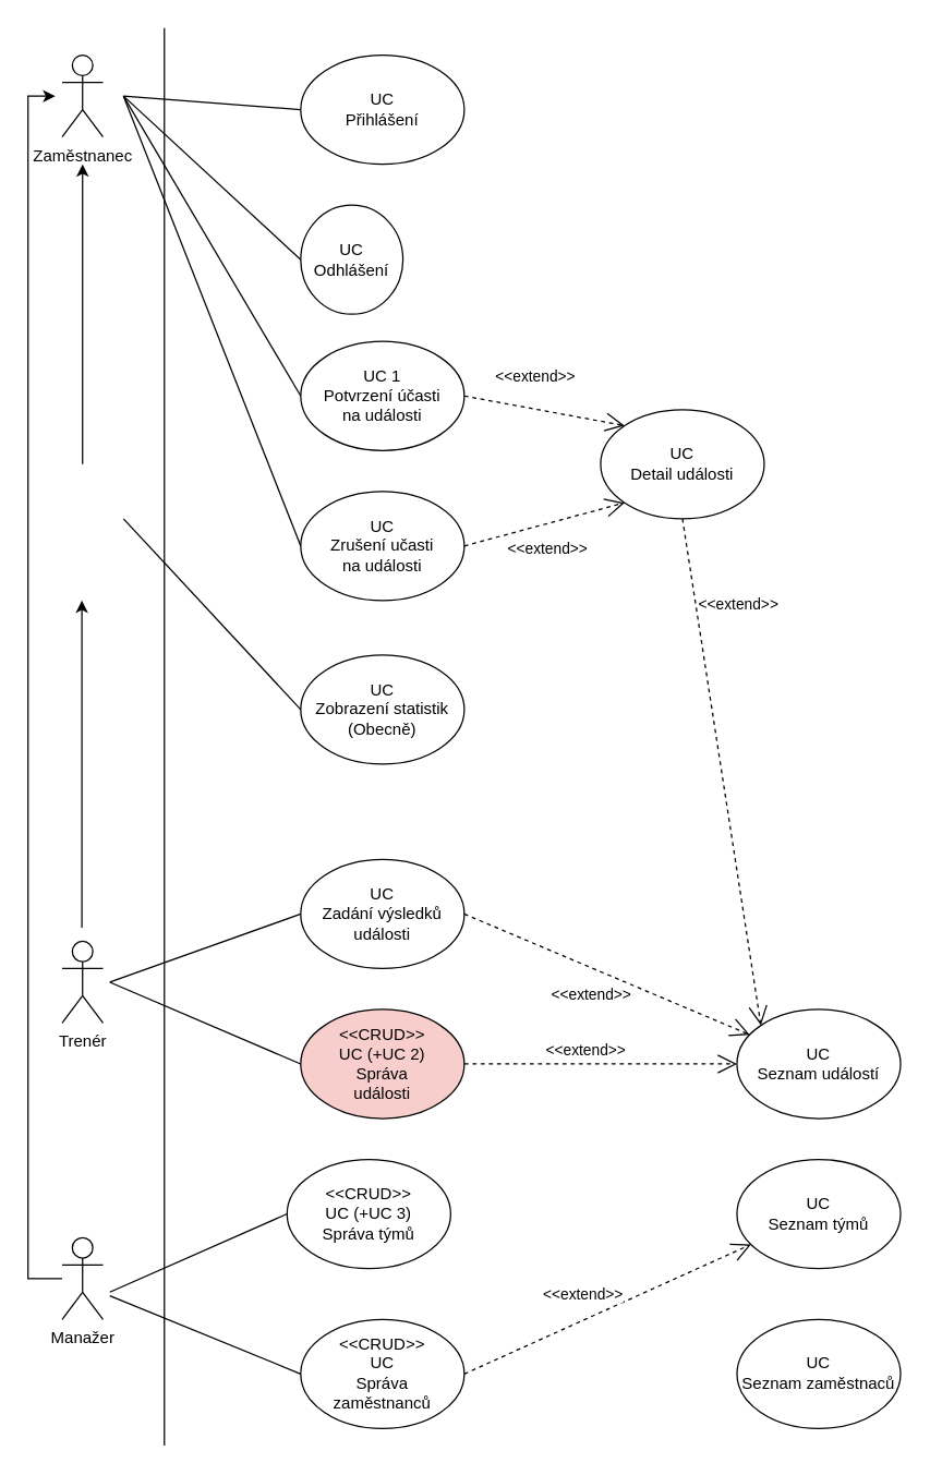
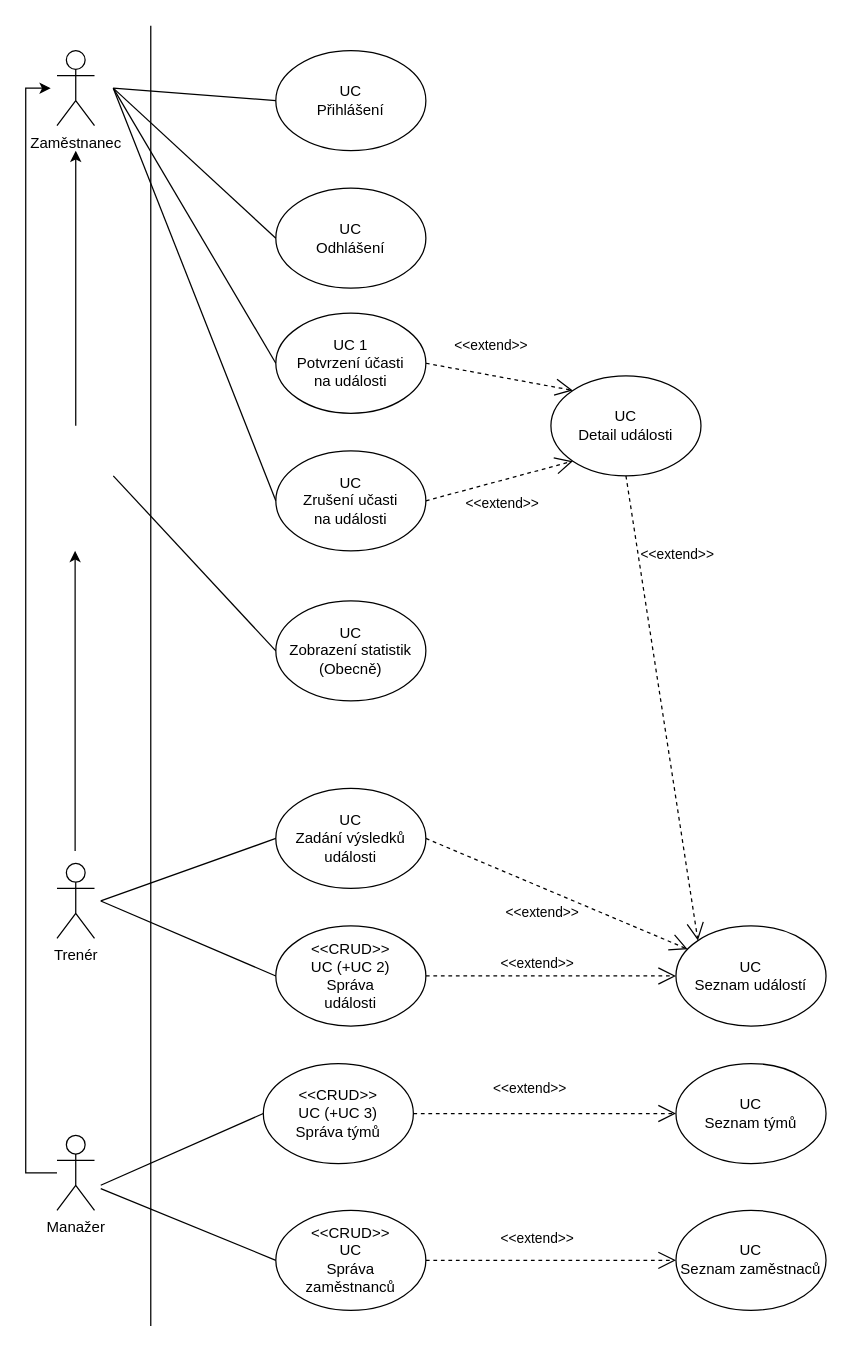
- <mxCell id="10" value="UC&lt;br&gt;Odhlášení" style="ellipse;whiteSpace=wrap;html=1;" parent="1" vertex="1"><mxGeometry x="220" y="150" width="75" height="80" as="geometry" /></mxCell>
+ <mxCell id="10" value="UC&lt;br&gt;Odhlášení" style="ellipse;whiteSpace=wrap;html=1;" parent="1" vertex="1"><mxGeometry x="220" y="150" width="120" height="80" as="geometry" /></mxCell>
- <mxCell id="17" value="&amp;lt;&amp;lt;CRUD&amp;gt;&amp;gt;&lt;br&gt;UC (+UC 2)&lt;br&gt;Správa&lt;br&gt;události" style="ellipse;whiteSpace=wrap;html=1;fillColor=#f8cecc;" parent="1" vertex="1"><mxGeometry x="220" y="740" width="120" height="80" as="geometry" /></mxCell>
+ <mxCell id="17" value="&amp;lt;&amp;lt;CRUD&amp;gt;&amp;gt;&lt;br&gt;UC (+UC 2)&lt;br&gt;Správa&lt;br&gt;události" style="ellipse;whiteSpace=wrap;html=1;" parent="1" vertex="1"><mxGeometry x="220" y="740" width="120" height="80" as="geometry" /></mxCell>
+ <mxCell id="27" value="&amp;lt;&amp;lt;extend&amp;gt;&amp;gt;" style="endArrow=open;endSize=12;dashed=1;html=1;exitX=1;exitY=0.5;exitDx=0;exitDy=0;entryX=0;entryY=0.5;entryDx=0;entryDy=0;" parent="1" source="12" target="11" edge="1"><mxGeometry x="-0.111" y="20" width="160" relative="1" as="geometry"><mxPoint x="330" y="1227.38" as="sourcePoint" /><mxPoint x="360" y="860" as="targetPoint" /><mxPoint as="offset" /></mxGeometry></mxCell>
- <mxCell id="26" value="&amp;lt;&amp;lt;extend&amp;gt;&amp;gt;" style="endArrow=open;endSize=12;dashed=1;html=1;exitX=1;exitY=0.5;exitDx=0;exitDy=0;" parent="1" source="16" target="11" edge="1"><mxGeometry x="-0.111" y="17" width="160" relative="1" as="geometry"><mxPoint x="300" y="1197.38" as="sourcePoint" /><mxPoint x="360" y="1150" as="targetPoint" /><mxPoint as="offset" /></mxGeometry></mxCell>
+ <mxCell id="26" value="&amp;lt;&amp;lt;extend&amp;gt;&amp;gt;" style="endArrow=open;endSize=12;dashed=1;html=1;exitX=1;exitY=0.5;exitDx=0;exitDy=0;entryX=0;entryY=0.5;entryDx=0;entryDy=0;" parent="1" source="16" target="15" edge="1"><mxGeometry x="-0.111" y="17" width="160" relative="1" as="geometry"><mxPoint x="300" y="1197.38" as="sourcePoint" /><mxPoint x="360" y="1150" as="targetPoint" /><mxPoint as="offset" /></mxGeometry></mxCell>
